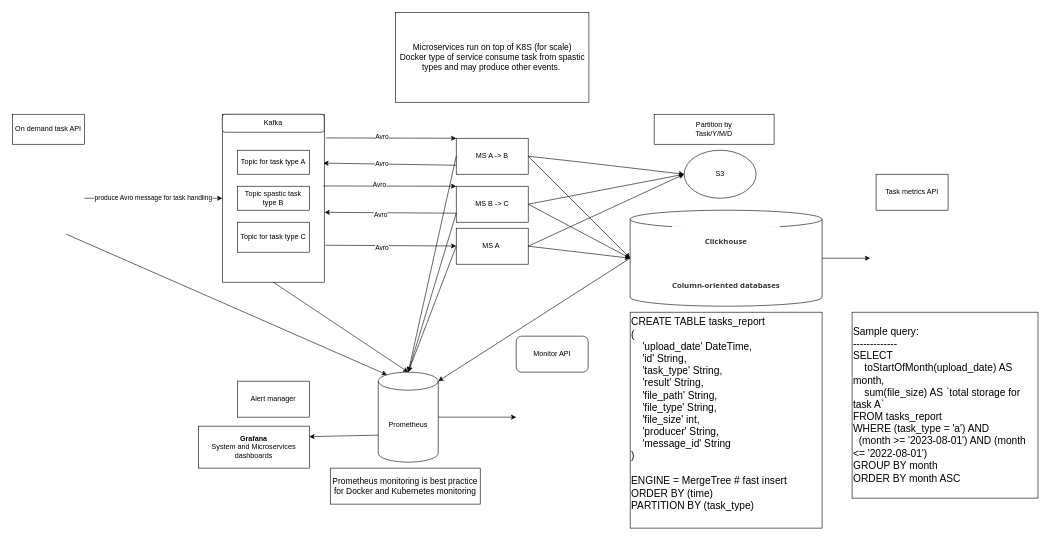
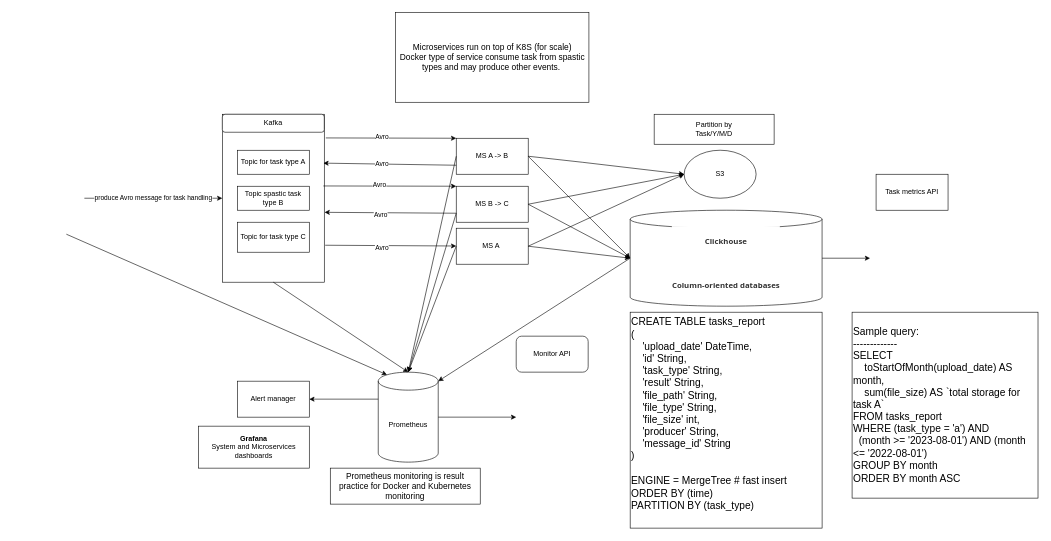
- <mxCell id="3" value="On demand task API" style="rounded=0;whiteSpace=wrap;html=1;" parent="1" vertex="1"><mxGeometry x="20" y="190" width="120" height="50" as="geometry" /></mxCell>
+ <mxCell id="50" value="" style="endArrow=classic;html=1;rounded=0;exitX=0;exitY=0;exitDx=0;exitDy=45;exitPerimeter=0;entryX=1;entryY=0.5;entryDx=0;entryDy=0;" edge="1" parent="1" source="24" target="49"><mxGeometry width="50" height="50" relative="1" as="geometry"><mxPoint x="520" y="680" as="sourcePoint" /><mxPoint x="570" y="630" as="targetPoint" /></mxGeometry></mxCell>
- <mxCell id="52" value="" style="endArrow=classic;html=1;rounded=0;exitX=0;exitY=0;exitDx=0;exitDy=105;exitPerimeter=0;entryX=1;entryY=0.25;entryDx=0;entryDy=0;" edge="1" parent="1" source="24" target="51"><mxGeometry width="50" height="50" relative="1" as="geometry"><mxPoint x="520" y="680" as="sourcePoint" /><mxPoint x="570" y="630" as="targetPoint" /></mxGeometry></mxCell>
- <mxCell id="25" value="&lt;font style=&quot;font-size: 14px;&quot;&gt;Prometheus monitoring is best practice for Docker and Kubernetes monitoring&lt;/font&gt;" style="rounded=0;whiteSpace=wrap;html=1;" parent="1" vertex="1"><mxGeometry x="550" y="780" width="250" height="60" as="geometry" /></mxCell>
+ <mxCell id="25" value="&lt;font style=&quot;font-size: 14px;&quot;&gt;Prometheus monitoring is result practice for Docker and Kubernetes monitoring&lt;/font&gt;" style="rounded=0;whiteSpace=wrap;html=1;" parent="1" vertex="1"><mxGeometry x="550" y="780" width="250" height="60" as="geometry" /></mxCell>
